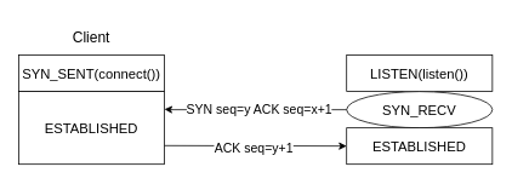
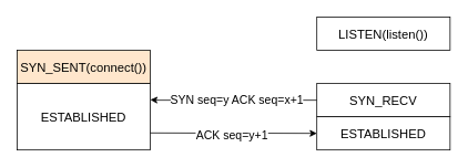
- <mxCell id="2" value="&lt;font style=&quot;font-size: 16px&quot;&gt;Client&lt;/font&gt;" style="text;html=1;strokeColor=none;fillColor=none;align=center;verticalAlign=middle;whiteSpace=wrap;rounded=0;" parent="1" vertex="1"><mxGeometry x="60" y="20" width="80" height="40" as="geometry" /></mxCell>
- <mxCell id="3" value="&lt;font style=&quot;font-size: 15px&quot;&gt;SYN_SENT(connect())&lt;/font&gt;" style="rounded=0;whiteSpace=wrap;html=1;" parent="1" vertex="1"><mxGeometry x="20" y="60" width="160" height="40" as="geometry" /></mxCell>
+ <mxCell id="3" value="&lt;font style=&quot;font-size: 15px&quot;&gt;SYN_SENT(connect())&lt;/font&gt;" style="rounded=0;whiteSpace=wrap;html=1;fillColor=#ffe6cc;" parent="1" vertex="1"><mxGeometry x="20" y="60" width="160" height="40" as="geometry" /></mxCell>
- <mxCell id="4" value="&lt;font style=&quot;font-size: 15px&quot;&gt;LISTEN(listen())&lt;/font&gt;" style="rounded=0;whiteSpace=wrap;html=1;" parent="1" vertex="1"><mxGeometry x="380" y="60" width="160" height="40" as="geometry" /></mxCell>
+ <mxCell id="4" value="&lt;font style=&quot;font-size: 15px&quot;&gt;LISTEN(listen())&lt;/font&gt;" style="rounded=0;whiteSpace=wrap;html=1;" parent="1" vertex="1"><mxGeometry x="380" y="20" width="160" height="40" as="geometry" /></mxCell>
- <mxCell id="6" value="&lt;font style=&quot;font-size: 15px&quot;&gt;SYN_RECV&lt;/font&gt;" style="ellipse;whiteSpace=wrap;html=1;" parent="1" vertex="1"><mxGeometry x="380" y="100" width="160" height="40" as="geometry" /></mxCell>
+ <mxCell id="6" value="&lt;font style=&quot;font-size: 15px&quot;&gt;SYN_RECV&lt;/font&gt;" style="rounded=0;whiteSpace=wrap;html=1;" parent="1" vertex="1"><mxGeometry x="380" y="100" width="160" height="40" as="geometry" /></mxCell>
